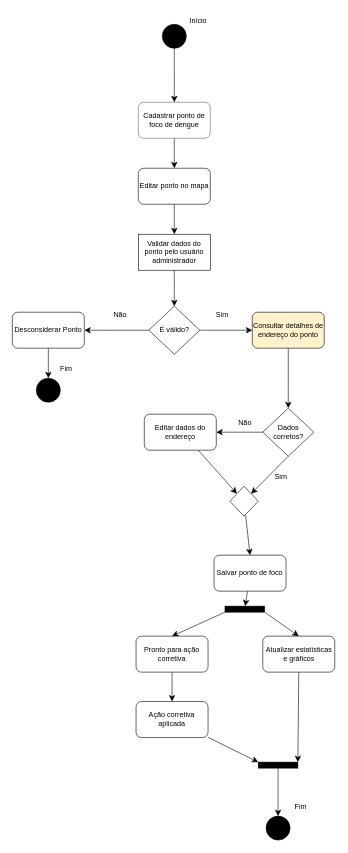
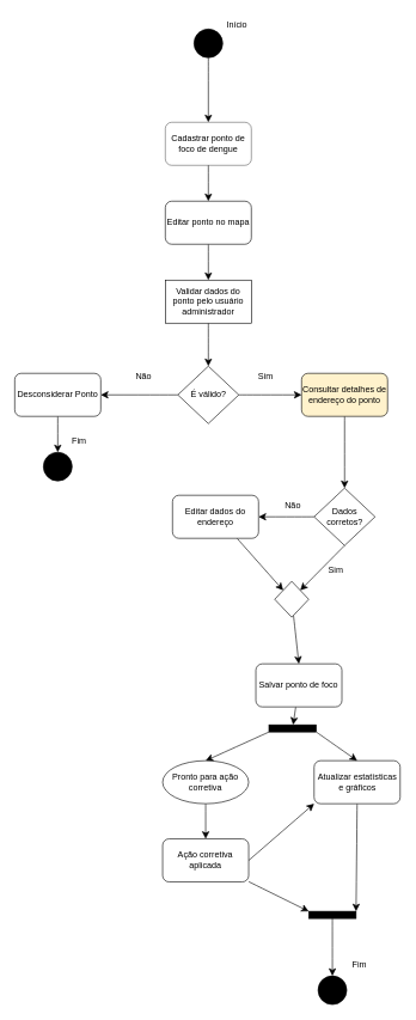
- <mxCell id="41" value="Pronto para ação corretiva" style="rounded=1;whiteSpace=wrap;html=1;" vertex="1" parent="1"><mxGeometry x="226.25" y="1060" width="120" height="60" as="geometry" /></mxCell>
+ <mxCell id="41" value="Pronto para ação corretiva" style="ellipse;whiteSpace=wrap;html=1;" vertex="1" parent="1"><mxGeometry x="226.25" y="1060" width="120" height="60" as="geometry" /></mxCell>
+ <mxCell id="45" style="edgeStyle=none;curved=1;rounded=0;orthogonalLoop=1;jettySize=auto;html=1;exitX=1;exitY=0.5;exitDx=0;exitDy=0;entryX=0;entryY=1;entryDx=0;entryDy=0;fontSize=12;startSize=8;endSize=8;" edge="1" parent="1" source="46" target="34"><mxGeometry relative="1" as="geometry" /></mxCell>
